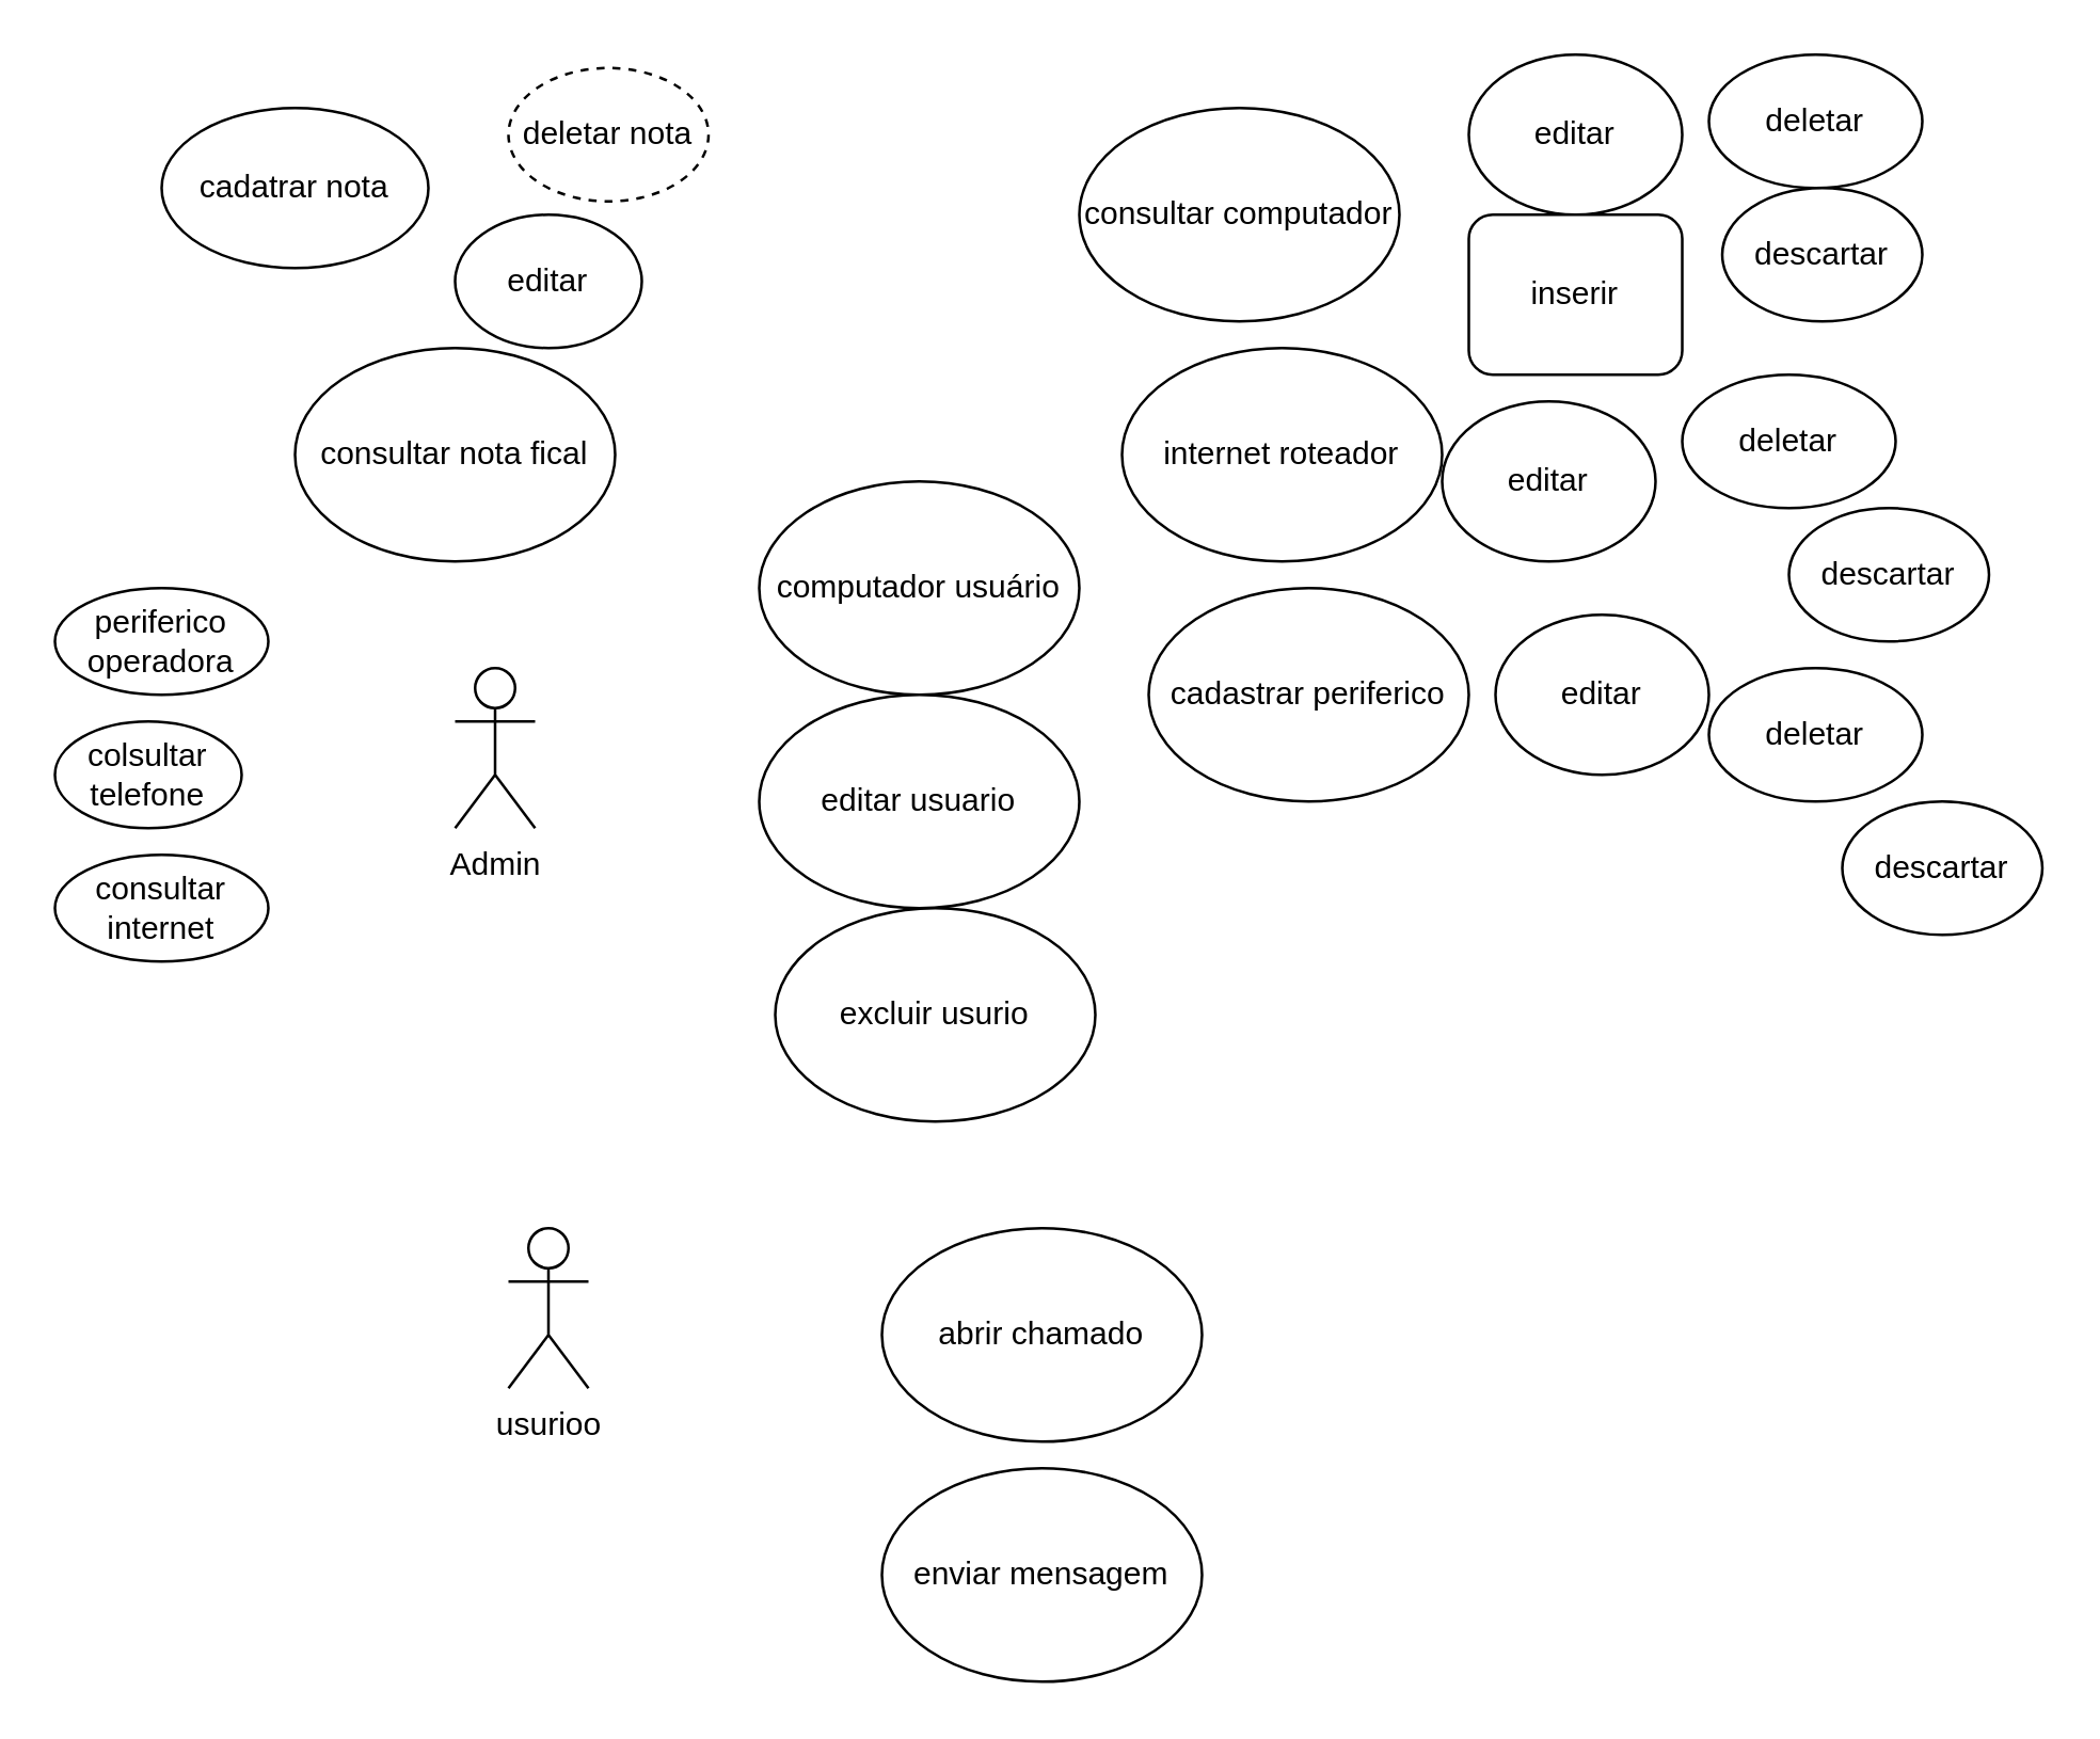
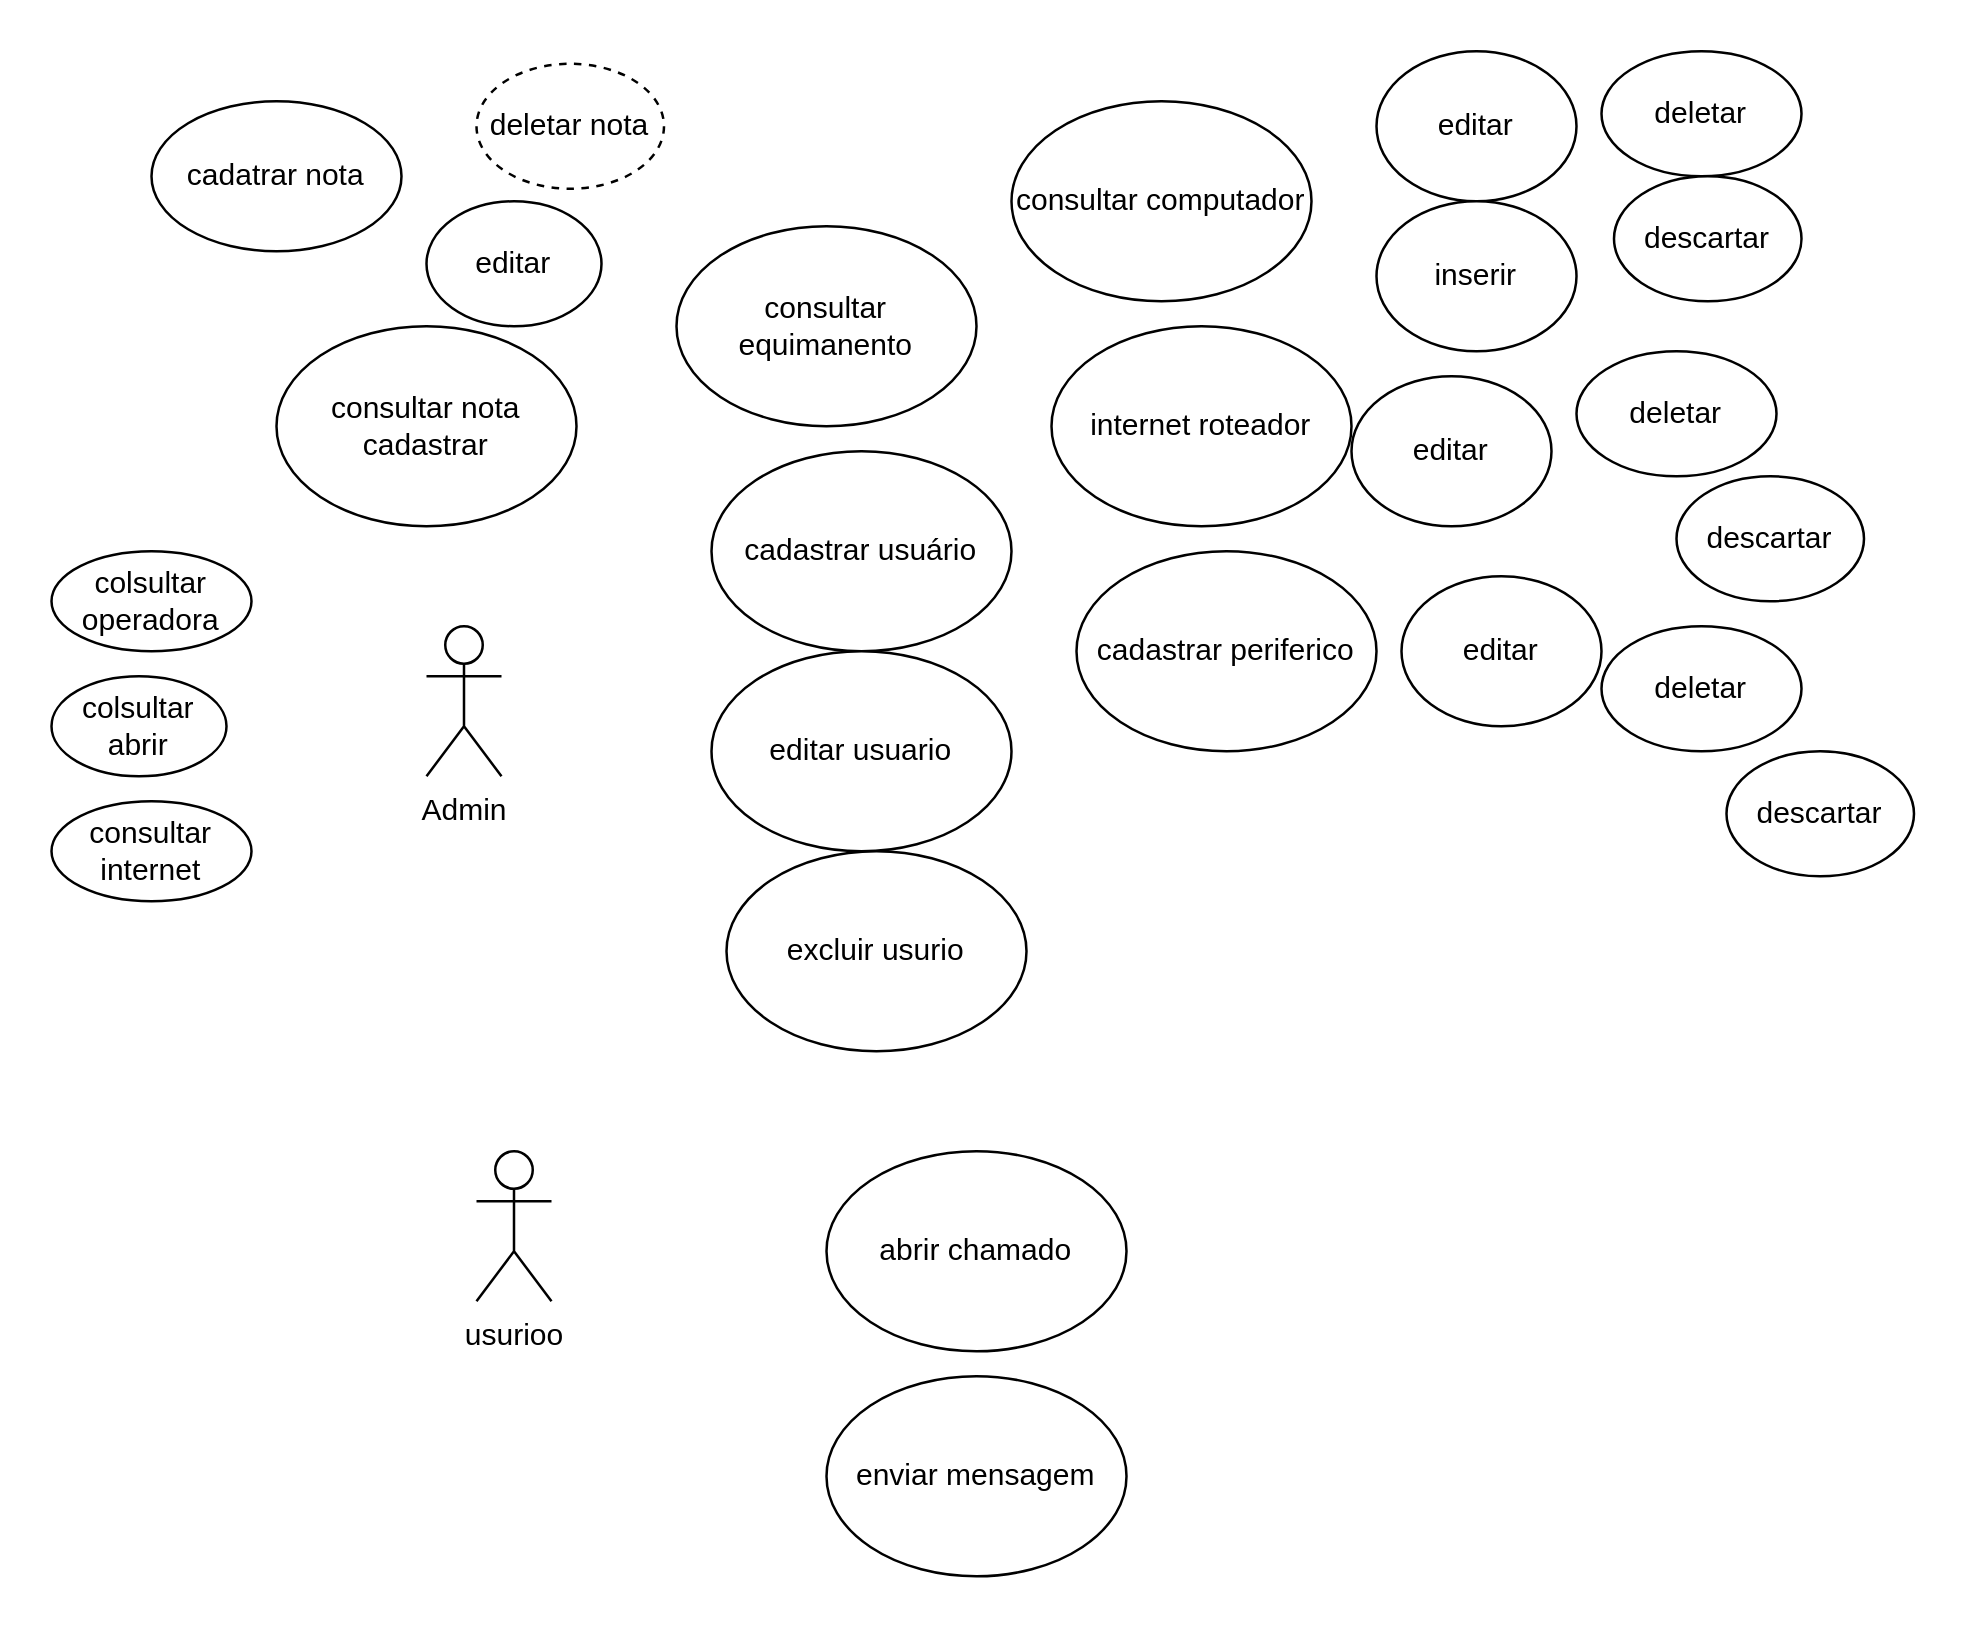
- <mxCell id="15" value="inserir" style="whiteSpace=wrap;html=1;rounded=1;" vertex="1" parent="1"><mxGeometry x="550" y="80" width="80" height="60" as="geometry" /></mxCell>
+ <mxCell id="15" value="inserir" style="ellipse;whiteSpace=wrap;html=1;" vertex="1" parent="1"><mxGeometry x="550" y="80" width="80" height="60" as="geometry" /></mxCell>
+ <mxCell id="9" value="consultar equimanento" style="ellipse;whiteSpace=wrap;html=1;" vertex="1" parent="1"><mxGeometry x="270" y="90" width="120" height="80" as="geometry" /></mxCell>
- <mxCell id="13" value="consultar nota fical" style="ellipse;whiteSpace=wrap;html=1;" vertex="1" parent="1"><mxGeometry x="110" y="130" width="120" height="80" as="geometry" /></mxCell>
+ <mxCell id="13" value="consultar nota cadastrar" style="ellipse;whiteSpace=wrap;html=1;" vertex="1" parent="1"><mxGeometry x="110" y="130" width="120" height="80" as="geometry" /></mxCell>
- <mxCell id="3" value="computador usuário" style="ellipse;whiteSpace=wrap;html=1;" vertex="1" parent="1"><mxGeometry x="284" y="180" width="120" height="80" as="geometry" /></mxCell>
+ <mxCell id="3" value="cadastrar usuário" style="ellipse;whiteSpace=wrap;html=1;" vertex="1" parent="1"><mxGeometry x="284" y="180" width="120" height="80" as="geometry" /></mxCell>
- <mxCell id="27" value="periferico operadora" style="ellipse;whiteSpace=wrap;html=1;" vertex="1" parent="1"><mxGeometry x="20" y="220" width="80" height="40" as="geometry" /></mxCell>
+ <mxCell id="27" value="colsultar operadora" style="ellipse;whiteSpace=wrap;html=1;" vertex="1" parent="1"><mxGeometry x="20" y="220" width="80" height="40" as="geometry" /></mxCell>
- <mxCell id="28" value="colsultar telefone" style="ellipse;whiteSpace=wrap;html=1;" vertex="1" parent="1"><mxGeometry x="20" y="270" width="70" height="40" as="geometry" /></mxCell>
+ <mxCell id="28" value="colsultar abrir" style="ellipse;whiteSpace=wrap;html=1;" vertex="1" parent="1"><mxGeometry x="20" y="270" width="70" height="40" as="geometry" /></mxCell>
